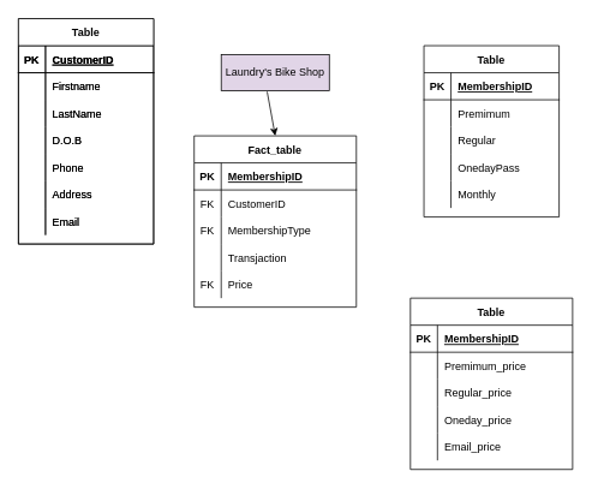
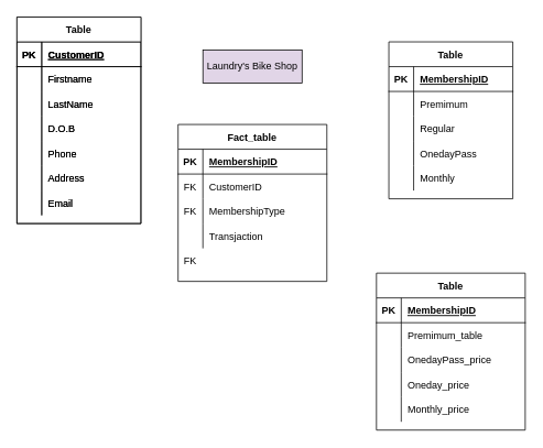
- <mxCell id="3" value="" style="endArrow=classic;html=1;rounded=0;exitX=0.425;exitY=1.025;exitDx=0;exitDy=0;exitPerimeter=0;entryX=0.5;entryY=0;entryDx=0;entryDy=0;" parent="1" source="2" target="4" edge="1"><mxGeometry width="50" height="50" relative="1" as="geometry"><mxPoint x="240" y="370" as="sourcePoint" /><mxPoint x="260" y="80" as="targetPoint" /></mxGeometry></mxCell>
- <mxCell id="19" value="Price" style="shape=partialRectangle;connectable=0;fillColor=none;top=0;left=0;bottom=0;right=0;align=left;spacingLeft=6;overflow=hidden;" parent="17" vertex="1"><mxGeometry x="30" width="150" height="30" as="geometry"><mxRectangle width="150" height="30" as="alternateBounds" /></mxGeometry></mxCell>
- <mxCell id="86" value="Premimum_price" style="shape=partialRectangle;connectable=0;fillColor=none;top=0;left=0;bottom=0;right=0;align=left;spacingLeft=6;overflow=hidden;" parent="84" vertex="1"><mxGeometry x="30" width="150" height="30" as="geometry"><mxRectangle width="150" height="30" as="alternateBounds" /></mxGeometry></mxCell>
+ <mxCell id="86" value="Premimum_table" style="shape=partialRectangle;connectable=0;fillColor=none;top=0;left=0;bottom=0;right=0;align=left;spacingLeft=6;overflow=hidden;" parent="84" vertex="1"><mxGeometry x="30" width="150" height="30" as="geometry"><mxRectangle width="150" height="30" as="alternateBounds" /></mxGeometry></mxCell>
- <mxCell id="89" value="Regular_price" style="shape=partialRectangle;connectable=0;fillColor=none;top=0;left=0;bottom=0;right=0;align=left;spacingLeft=6;overflow=hidden;" parent="87" vertex="1"><mxGeometry x="30" width="150" height="30" as="geometry"><mxRectangle width="150" height="30" as="alternateBounds" /></mxGeometry></mxCell>
+ <mxCell id="89" value="OnedayPass_price" style="shape=partialRectangle;connectable=0;fillColor=none;top=0;left=0;bottom=0;right=0;align=left;spacingLeft=6;overflow=hidden;" parent="87" vertex="1"><mxGeometry x="30" width="150" height="30" as="geometry"><mxRectangle width="150" height="30" as="alternateBounds" /></mxGeometry></mxCell>
- <mxCell id="95" value="Email_price" style="shape=partialRectangle;connectable=0;fillColor=none;top=0;left=0;bottom=0;right=0;align=left;spacingLeft=6;overflow=hidden;" parent="93" vertex="1"><mxGeometry x="30" width="150" height="30" as="geometry"><mxRectangle width="150" height="30" as="alternateBounds" /></mxGeometry></mxCell>
+ <mxCell id="95" value="Monthly_price" style="shape=partialRectangle;connectable=0;fillColor=none;top=0;left=0;bottom=0;right=0;align=left;spacingLeft=6;overflow=hidden;" parent="93" vertex="1"><mxGeometry x="30" width="150" height="30" as="geometry"><mxRectangle width="150" height="30" as="alternateBounds" /></mxGeometry></mxCell>
